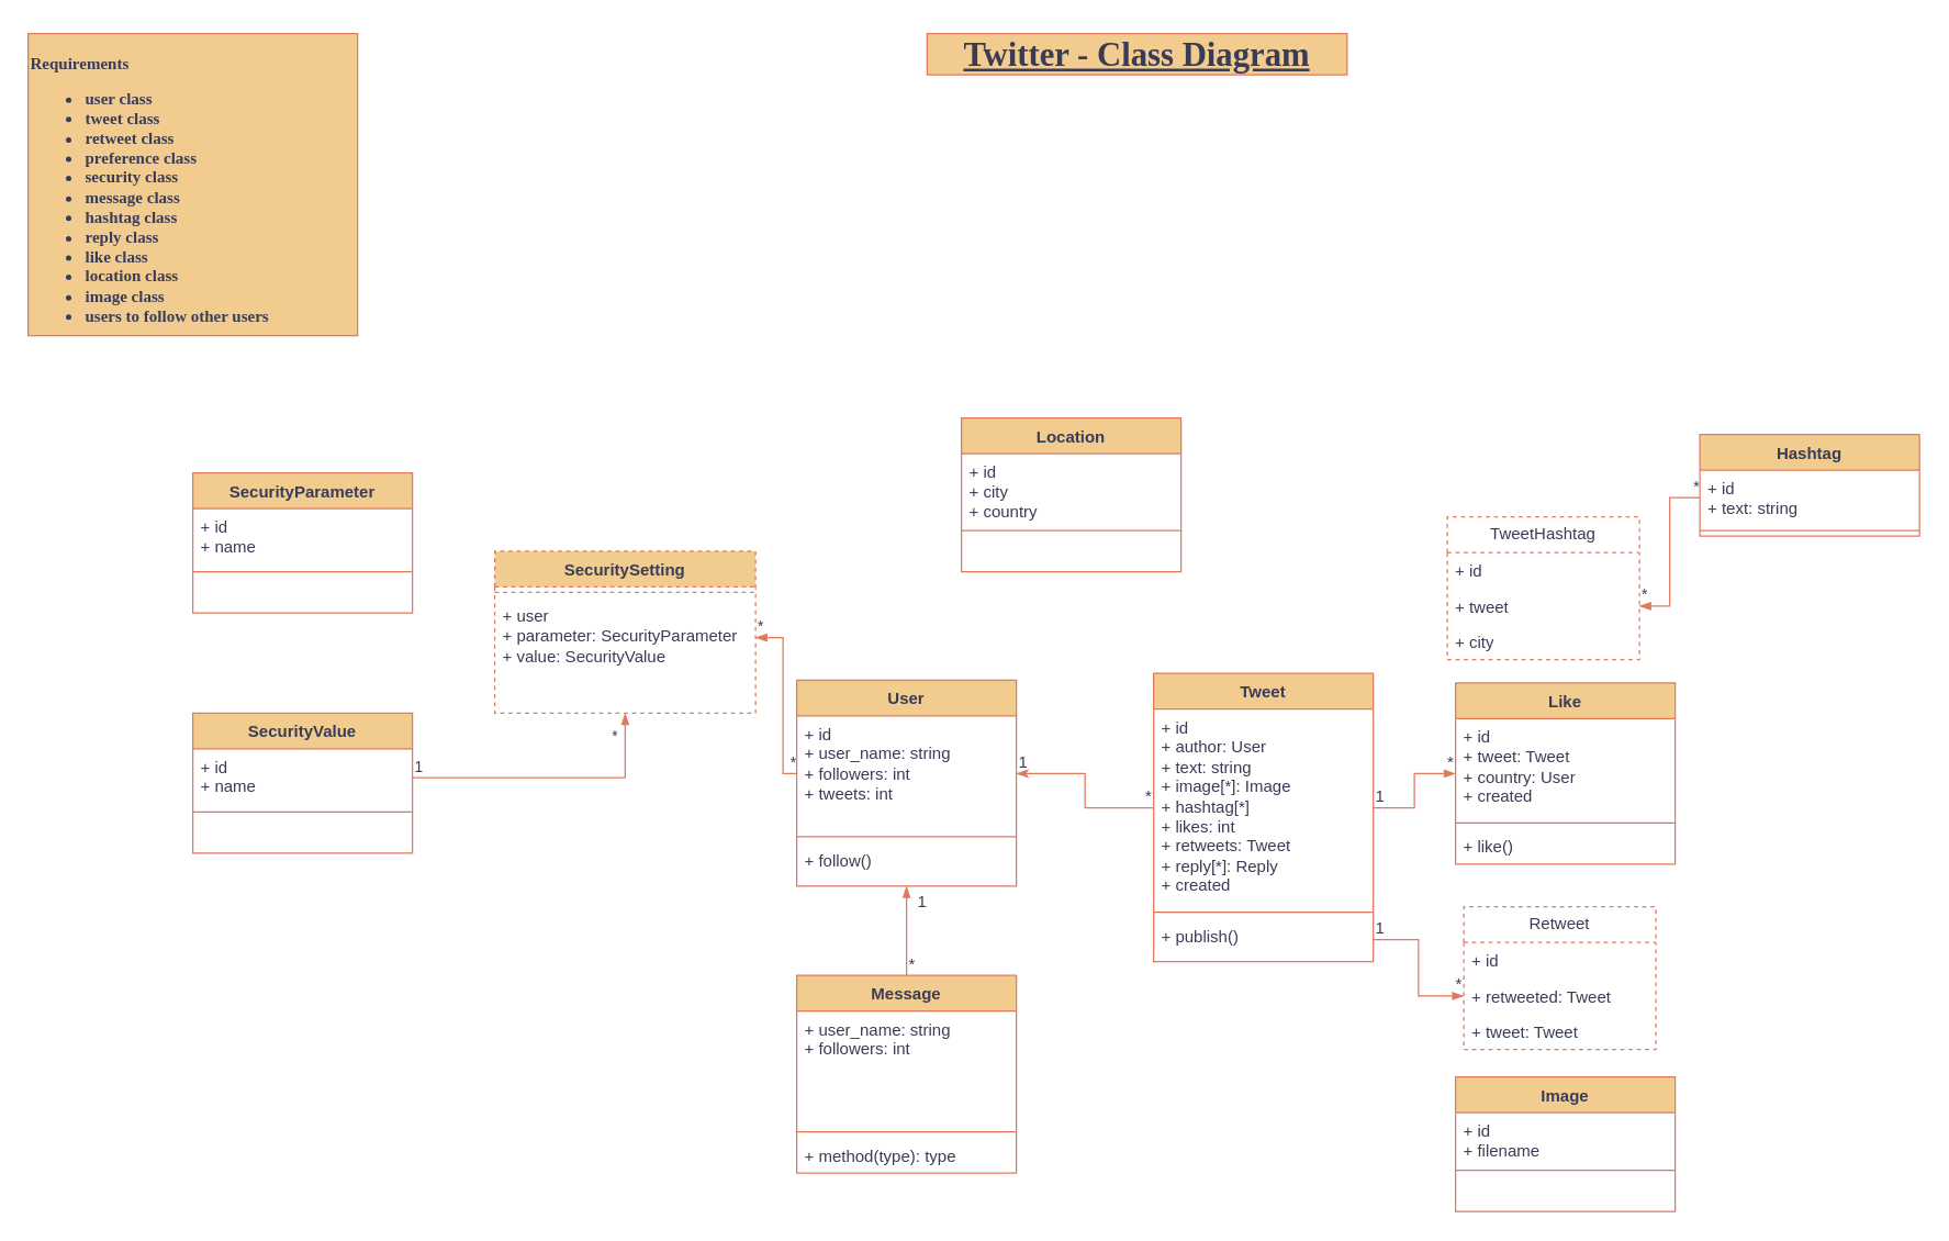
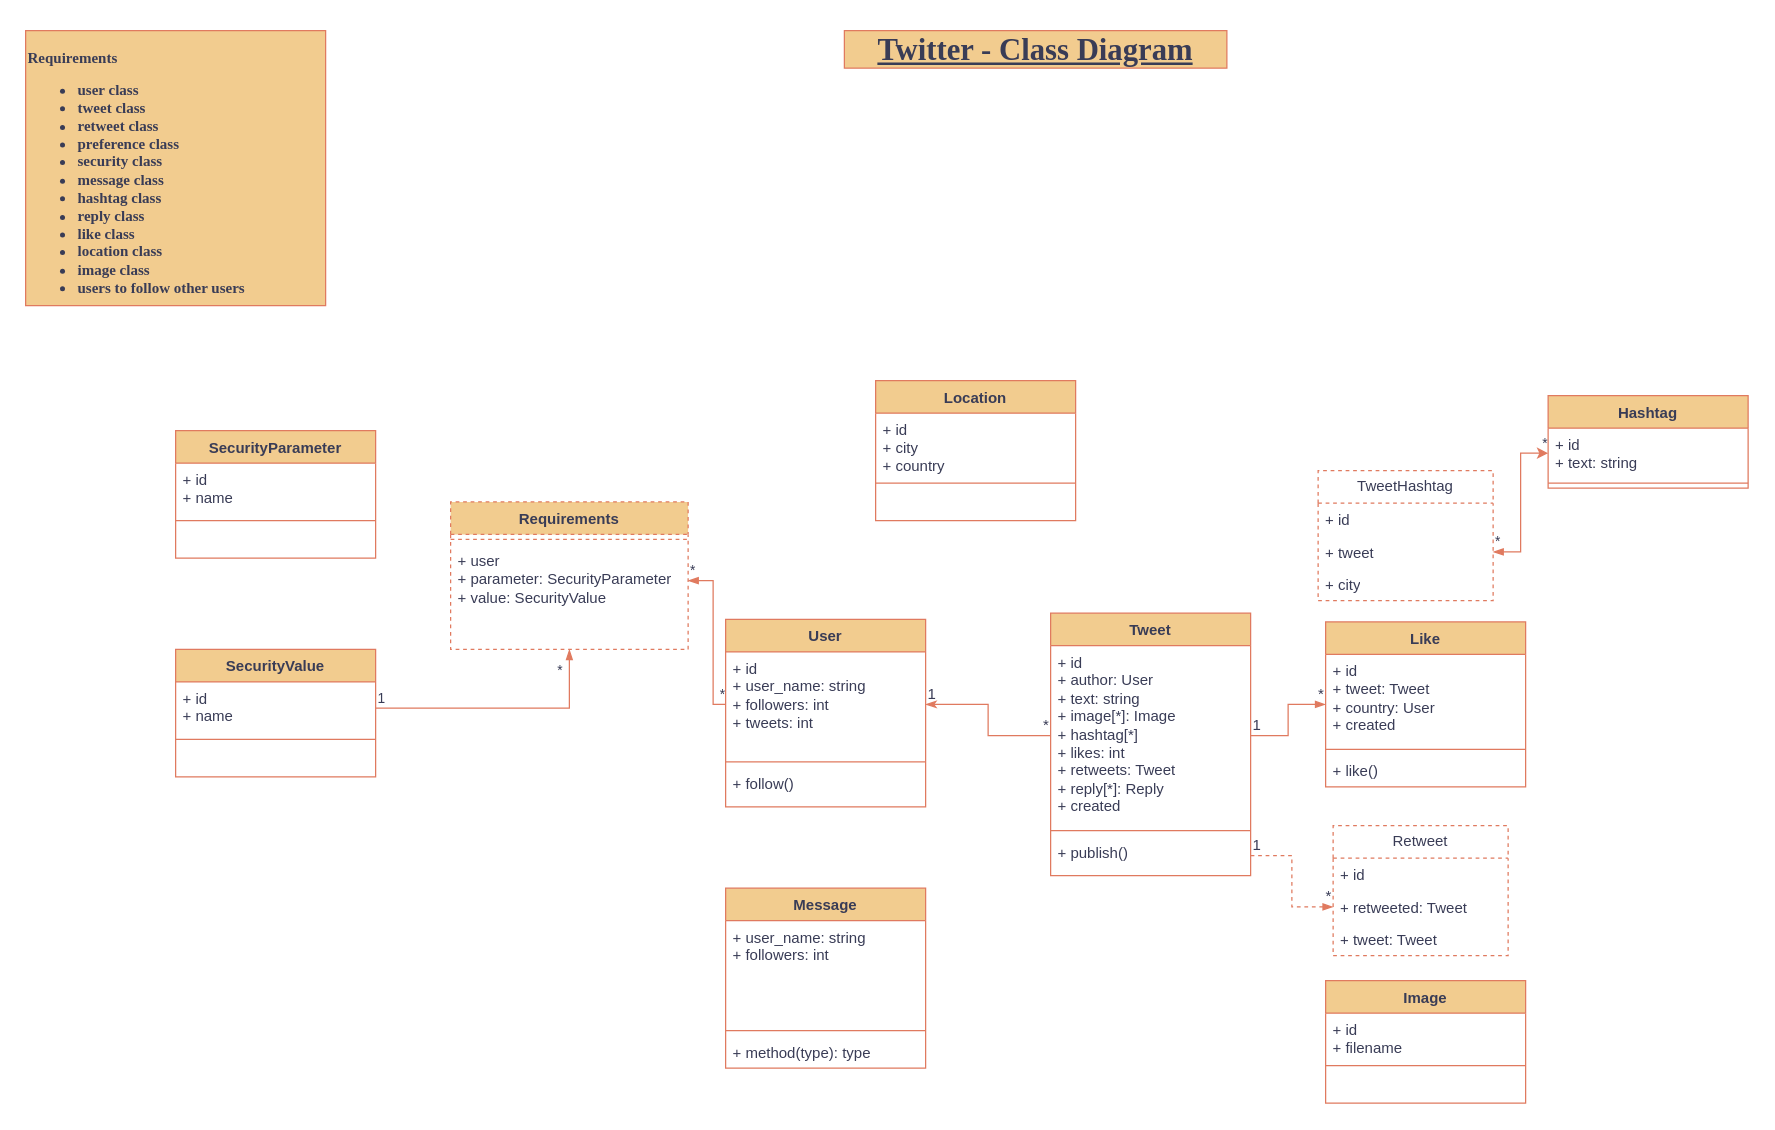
- <mxCell id="43" value="" style="endArrow=none;html=1;edgeStyle=orthogonalEdgeStyle;rounded=0;exitX=1;exitY=0.5;exitDx=0;exitDy=0;entryX=0;entryY=0.5;entryDx=0;entryDy=0;startArrow=blockThin;startFill=1;labelBackgroundColor=none;strokeColor=#E07A5F;fontColor=default;" parent="1" source="38" target="41" edge="1"><mxGeometry relative="1" as="geometry"><mxPoint x="834" y="552" as="sourcePoint" /><mxPoint x="994" y="552" as="targetPoint" /></mxGeometry></mxCell>
+ <mxCell id="43" value="" style="endArrow=classic;html=1;edgeStyle=orthogonalEdgeStyle;rounded=0;exitX=1;exitY=0.5;exitDx=0;exitDy=0;entryX=0;entryY=0.5;entryDx=0;entryDy=0;startArrow=blockThin;startFill=1;labelBackgroundColor=none;strokeColor=#E07A5F;fontColor=default;" parent="1" source="38" target="41" edge="1"><mxGeometry relative="1" as="geometry"><mxPoint x="834" y="552" as="sourcePoint" /><mxPoint x="994" y="552" as="targetPoint" /></mxGeometry></mxCell>
- <mxCell id="46" value="SecuritySetting" style="swimlane;fontStyle=1;align=center;verticalAlign=top;childLayout=stackLayout;horizontal=1;startSize=26;horizontalStack=0;resizeParent=1;resizeParentMax=0;resizeLast=0;collapsible=1;marginBottom=0;whiteSpace=wrap;html=1;dashed=1;labelBackgroundColor=none;fillColor=#F2CC8F;strokeColor=#E07A5F;fontColor=#393C56;" parent="1" vertex="1"><mxGeometry x="360" y="397" width="190" height="118" as="geometry" /></mxCell>
+ <mxCell id="46" value="Requirements" style="swimlane;fontStyle=1;align=center;verticalAlign=top;childLayout=stackLayout;horizontal=1;startSize=26;horizontalStack=0;resizeParent=1;resizeParentMax=0;resizeLast=0;collapsible=1;marginBottom=0;whiteSpace=wrap;html=1;dashed=1;labelBackgroundColor=none;fillColor=#F2CC8F;strokeColor=#E07A5F;fontColor=#393C56;" parent="1" vertex="1"><mxGeometry x="360" y="397" width="190" height="118" as="geometry" /></mxCell>
- <mxCell id="17" value="" style="endArrow=blockThin;html=1;rounded=0;exitX=0.5;exitY=0;exitDx=0;exitDy=0;endFill=1;labelBackgroundColor=none;strokeColor=#E07A5F;fontColor=default;" parent="1" source="13" target="5" edge="1"><mxGeometry relative="1" as="geometry"><mxPoint x="816" y="636" as="sourcePoint" /><mxPoint x="710" y="676" as="targetPoint" /></mxGeometry></mxCell>
- <mxCell id="18" value="*" style="resizable=0;html=1;whiteSpace=wrap;align=left;verticalAlign=bottom;labelBackgroundColor=none;fillColor=#F2CC8F;strokeColor=#E07A5F;fontColor=#393C56;" parent="17" connectable="0" vertex="1"><mxGeometry x="-1" relative="1" as="geometry" /></mxCell>
- <mxCell id="19" value="1" style="resizable=0;html=1;whiteSpace=wrap;align=right;verticalAlign=bottom;labelBackgroundColor=none;fillColor=#F2CC8F;strokeColor=#E07A5F;fontColor=#393C56;" parent="17" connectable="0" vertex="1"><mxGeometry x="1" relative="1" as="geometry"><mxPoint x="16" y="20" as="offset" /></mxGeometry></mxCell>
- <mxCell id="32" value="" style="endArrow=blockThin;html=1;rounded=0;exitX=1;exitY=0.5;exitDx=0;exitDy=0;entryX=0;entryY=0.5;entryDx=0;entryDy=0;edgeStyle=orthogonalEdgeStyle;endFill=1;labelBackgroundColor=none;strokeColor=#E07A5F;fontColor=default;" parent="1" source="9" target="30" edge="1"><mxGeometry relative="1" as="geometry"><mxPoint x="746" y="676" as="sourcePoint" /><mxPoint x="906" y="676" as="targetPoint" /></mxGeometry></mxCell>
+ <mxCell id="32" value="" style="endArrow=blockThin;html=1;rounded=0;exitX=1;exitY=0.5;exitDx=0;exitDy=0;entryX=0;entryY=0.5;entryDx=0;entryDy=0;edgeStyle=orthogonalEdgeStyle;endFill=1;labelBackgroundColor=none;strokeColor=#E07A5F;fontColor=default;dashed=1;" parent="1" source="9" target="30" edge="1"><mxGeometry relative="1" as="geometry"><mxPoint x="746" y="676" as="sourcePoint" /><mxPoint x="906" y="676" as="targetPoint" /></mxGeometry></mxCell>
